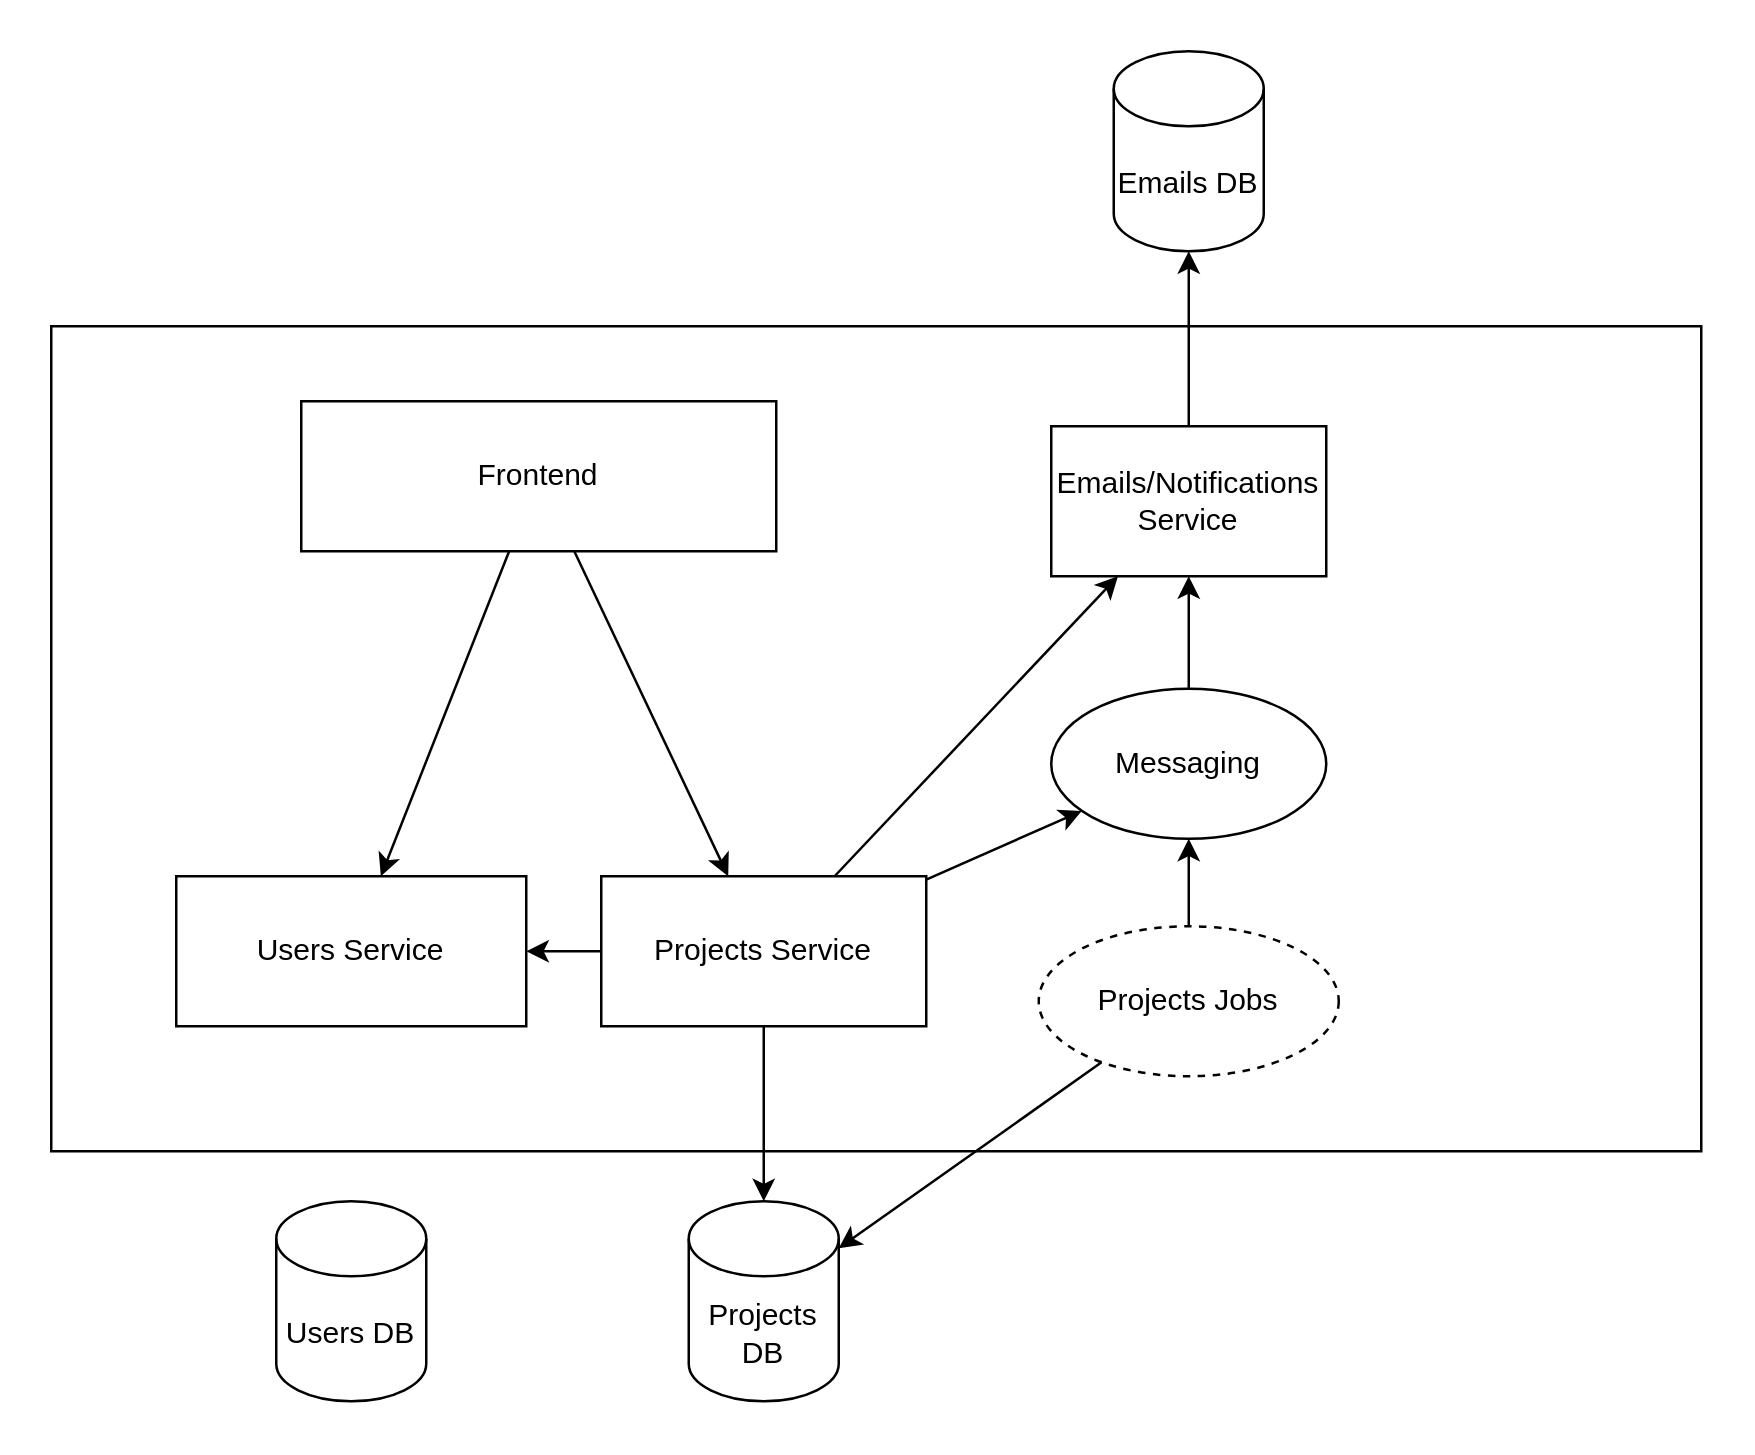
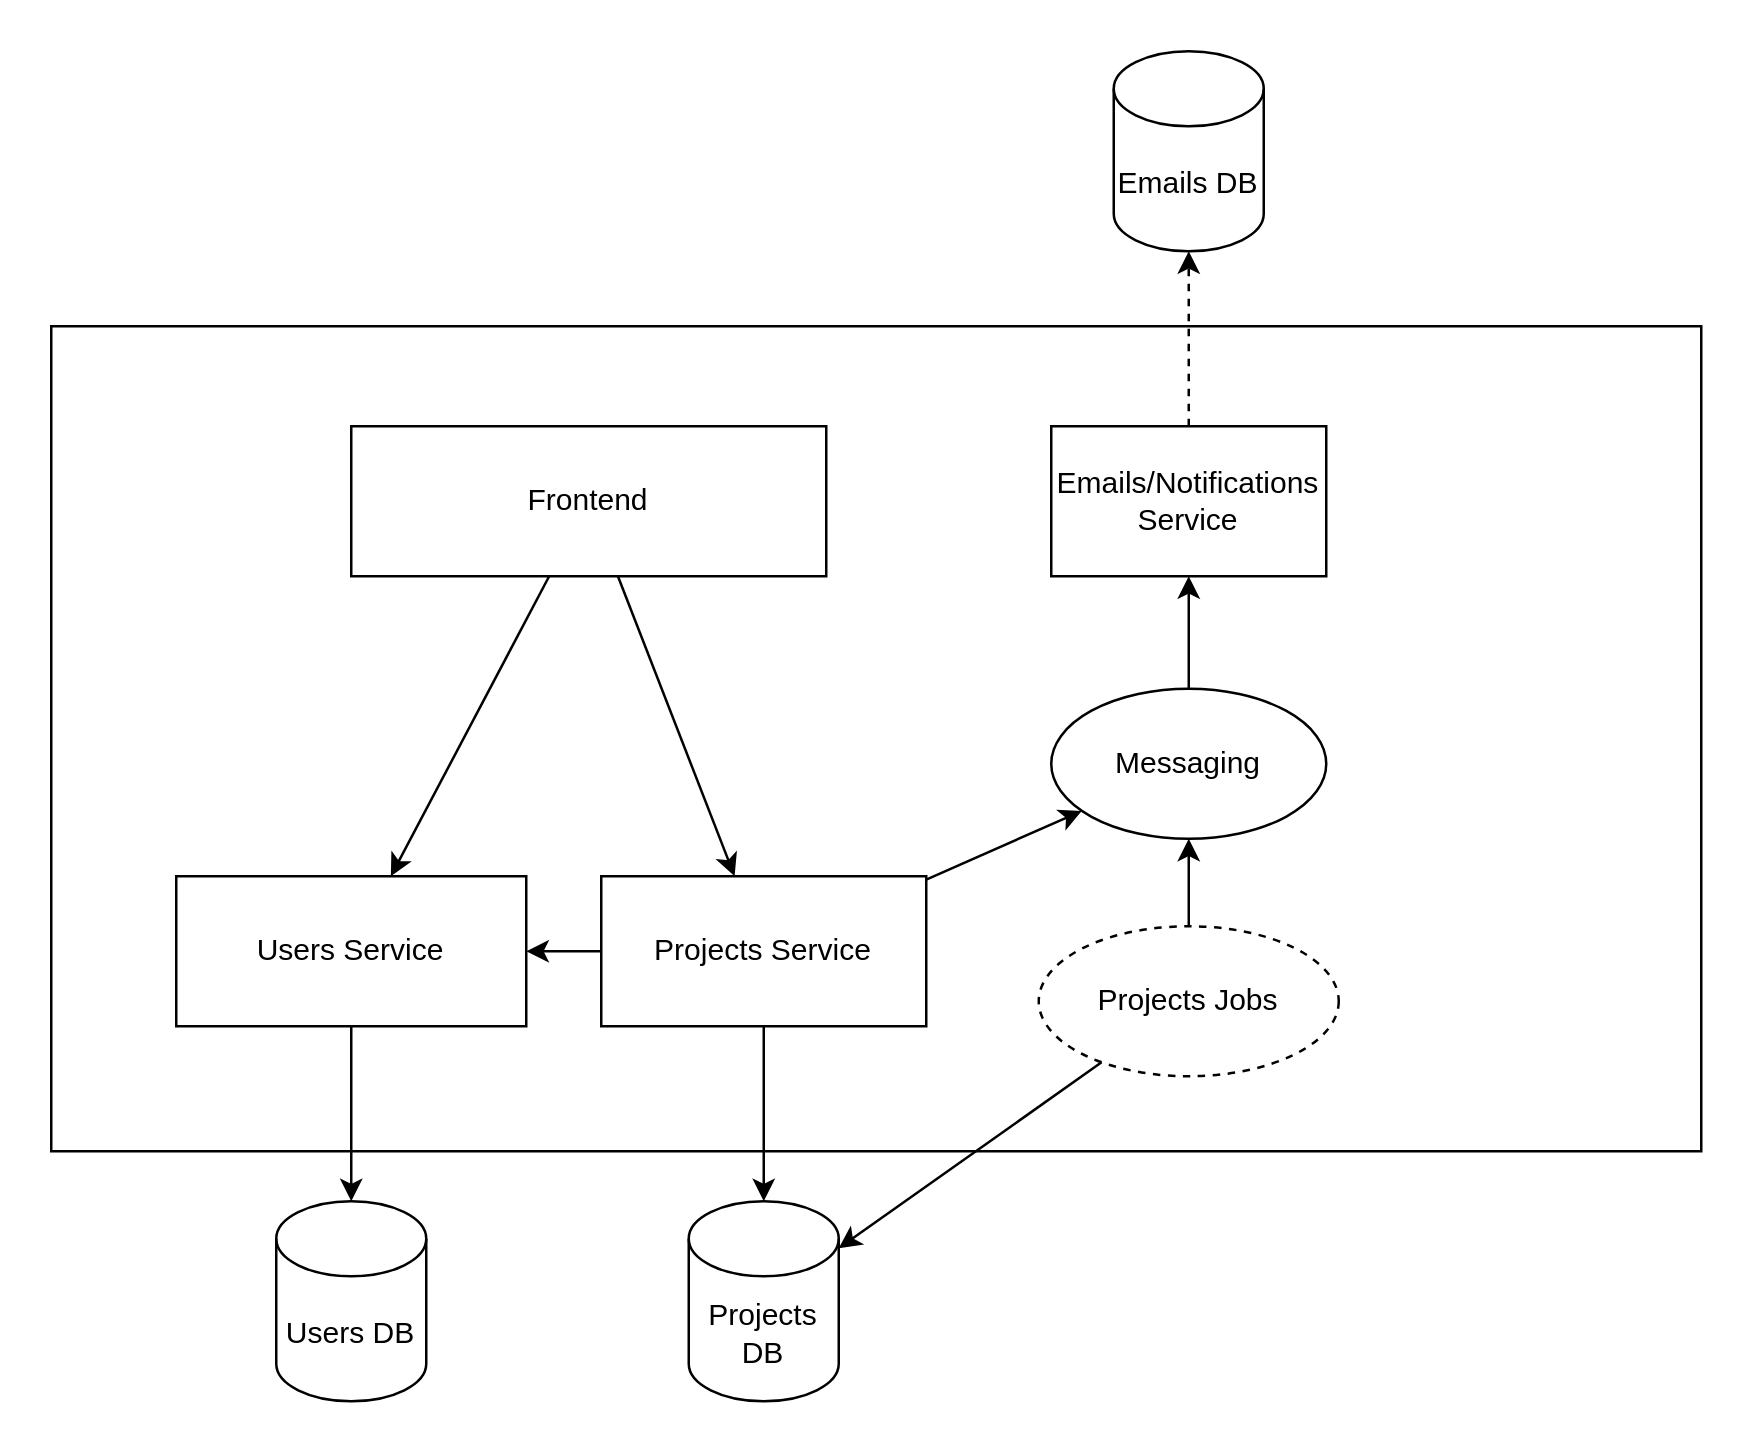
- <mxCell id="21" value="" style="endArrow=classic;html=1;rounded=0;" edge="1" parent="1" source="5" target="16"><mxGeometry width="50" height="50" relative="1" as="geometry"><mxPoint x="300" y="370" as="sourcePoint" /><mxPoint x="350" y="320" as="targetPoint" /></mxGeometry></mxCell>
+ <mxCell id="21" value="" style="endArrow=classic;html=1;rounded=0;dashed=1;" edge="1" parent="1" source="5" target="16"><mxGeometry width="50" height="50" relative="1" as="geometry"><mxPoint x="300" y="370" as="sourcePoint" /><mxPoint x="350" y="320" as="targetPoint" /></mxGeometry></mxCell>
- <mxCell id="4" value="Frontend" style="rounded=0;whiteSpace=wrap;html=1;" vertex="1" parent="1"><mxGeometry x="120" y="160" width="190" height="60" as="geometry" /></mxCell>
+ <mxCell id="4" value="Frontend" style="rounded=0;whiteSpace=wrap;html=1;" vertex="1" parent="1"><mxGeometry x="140" y="170" width="190" height="60" as="geometry" /></mxCell>
- <mxCell id="12" value="" style="endArrow=classic;html=1;rounded=0;" edge="1" parent="1" source="7" target="5"><mxGeometry width="50" height="50" relative="1" as="geometry"><mxPoint x="300" y="370" as="sourcePoint" /><mxPoint x="350" y="320" as="targetPoint" /></mxGeometry></mxCell>
+ <mxCell id="20" value="" style="endArrow=classic;html=1;rounded=0;entryX=0.5;entryY=0;entryDx=0;entryDy=0;entryPerimeter=0;" edge="1" parent="1" source="3" target="15"><mxGeometry width="50" height="50" relative="1" as="geometry"><mxPoint x="300" y="370" as="sourcePoint" /><mxPoint x="350" y="320" as="targetPoint" /></mxGeometry></mxCell>
